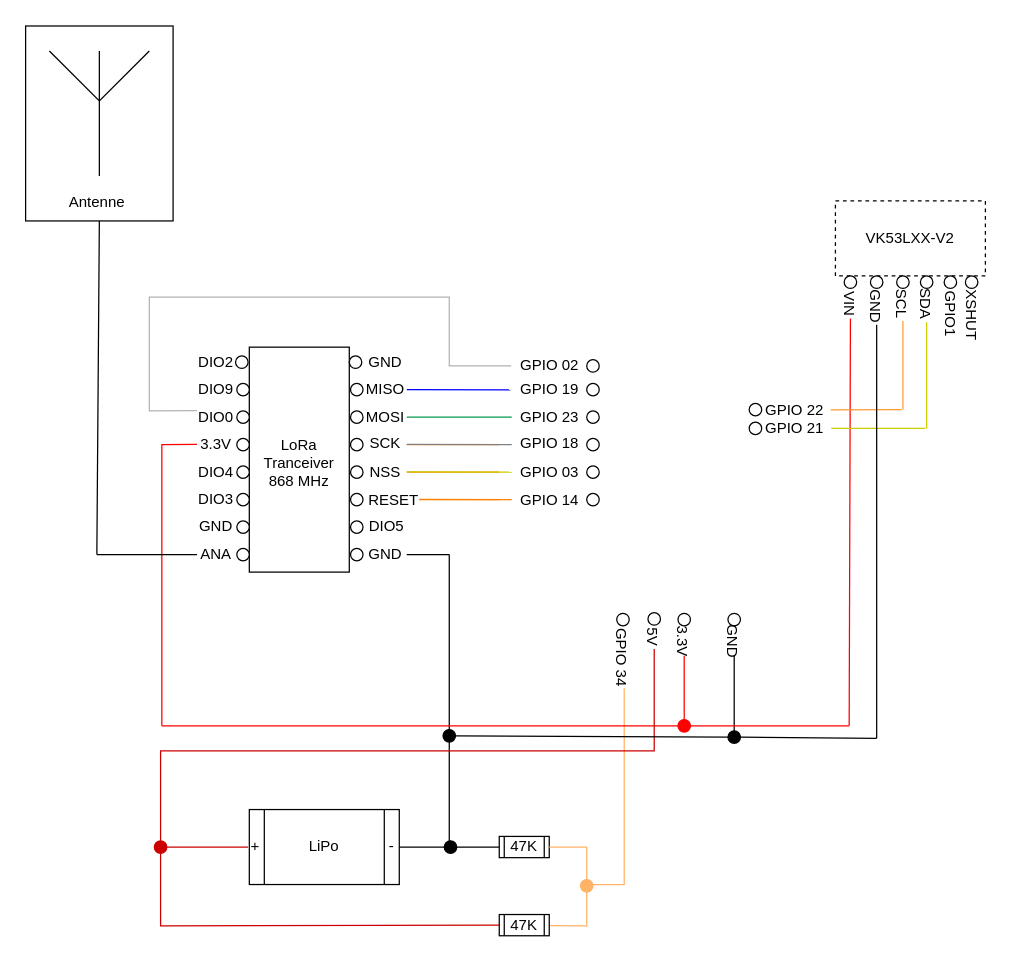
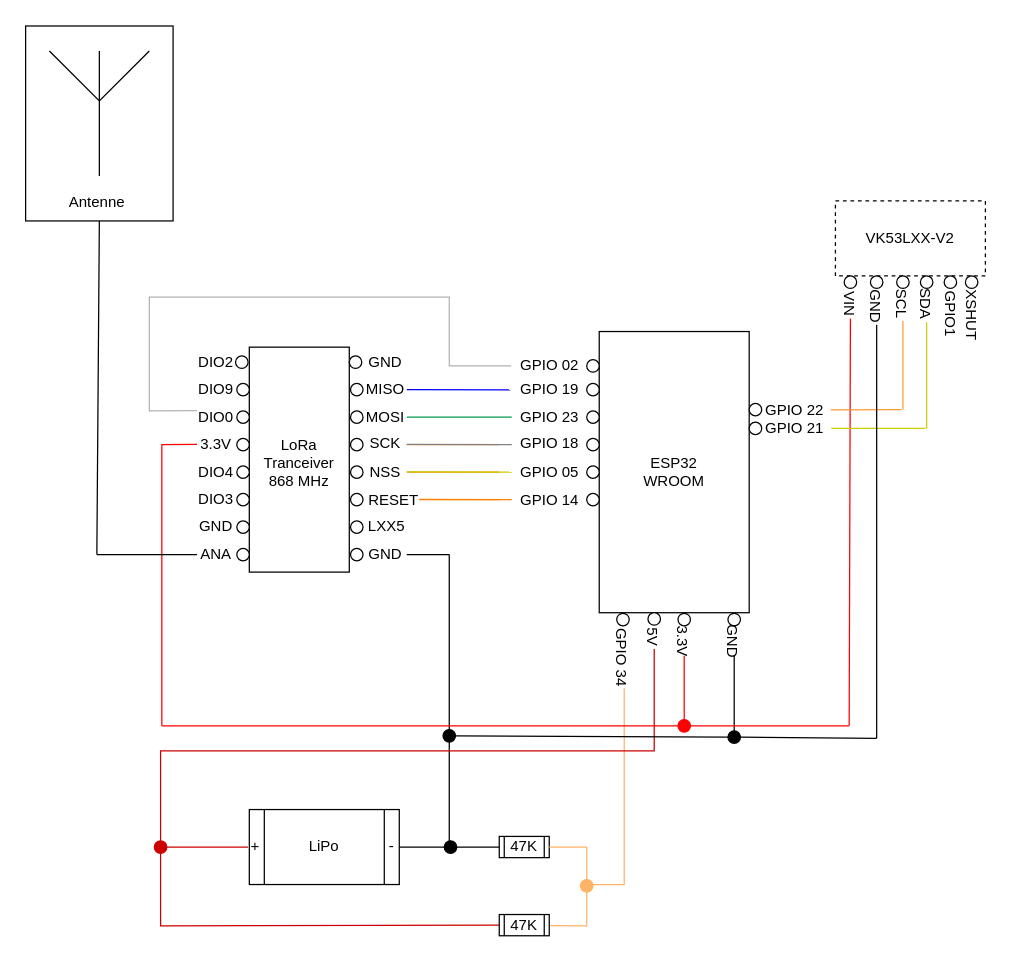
- <mxCell id="78" value="GPIO 03" style="text;html=1;align=center;verticalAlign=middle;resizable=0;points=[];autosize=1;strokeColor=none;fillColor=none;" vertex="1" parent="1"><mxGeometry x="409" y="367" width="60" height="20" as="geometry" /></mxCell>
+ <mxCell id="78" value="GPIO 05" style="text;html=1;align=center;verticalAlign=middle;resizable=0;points=[];autosize=1;strokeColor=none;fillColor=none;" vertex="1" parent="1"><mxGeometry x="409" y="367" width="60" height="20" as="geometry" /></mxCell>
+ <mxCell id="50" value="ESP32&lt;br&gt;WROOM" style="rounded=0;whiteSpace=wrap;html=1;" vertex="1" parent="1"><mxGeometry x="479" y="264.5" width="120" height="225" as="geometry" /></mxCell>
- <mxCell id="48" value="DIO5" style="text;html=1;strokeColor=none;fillColor=none;align=center;verticalAlign=middle;whiteSpace=wrap;rounded=0;" vertex="1" parent="1"><mxGeometry x="279" y="406" width="60" height="30" as="geometry" /></mxCell>
+ <mxCell id="48" value="LXX5" style="text;html=1;strokeColor=none;fillColor=none;align=center;verticalAlign=middle;whiteSpace=wrap;rounded=0;" vertex="1" parent="1"><mxGeometry x="279" y="406" width="60" height="30" as="geometry" /></mxCell>
